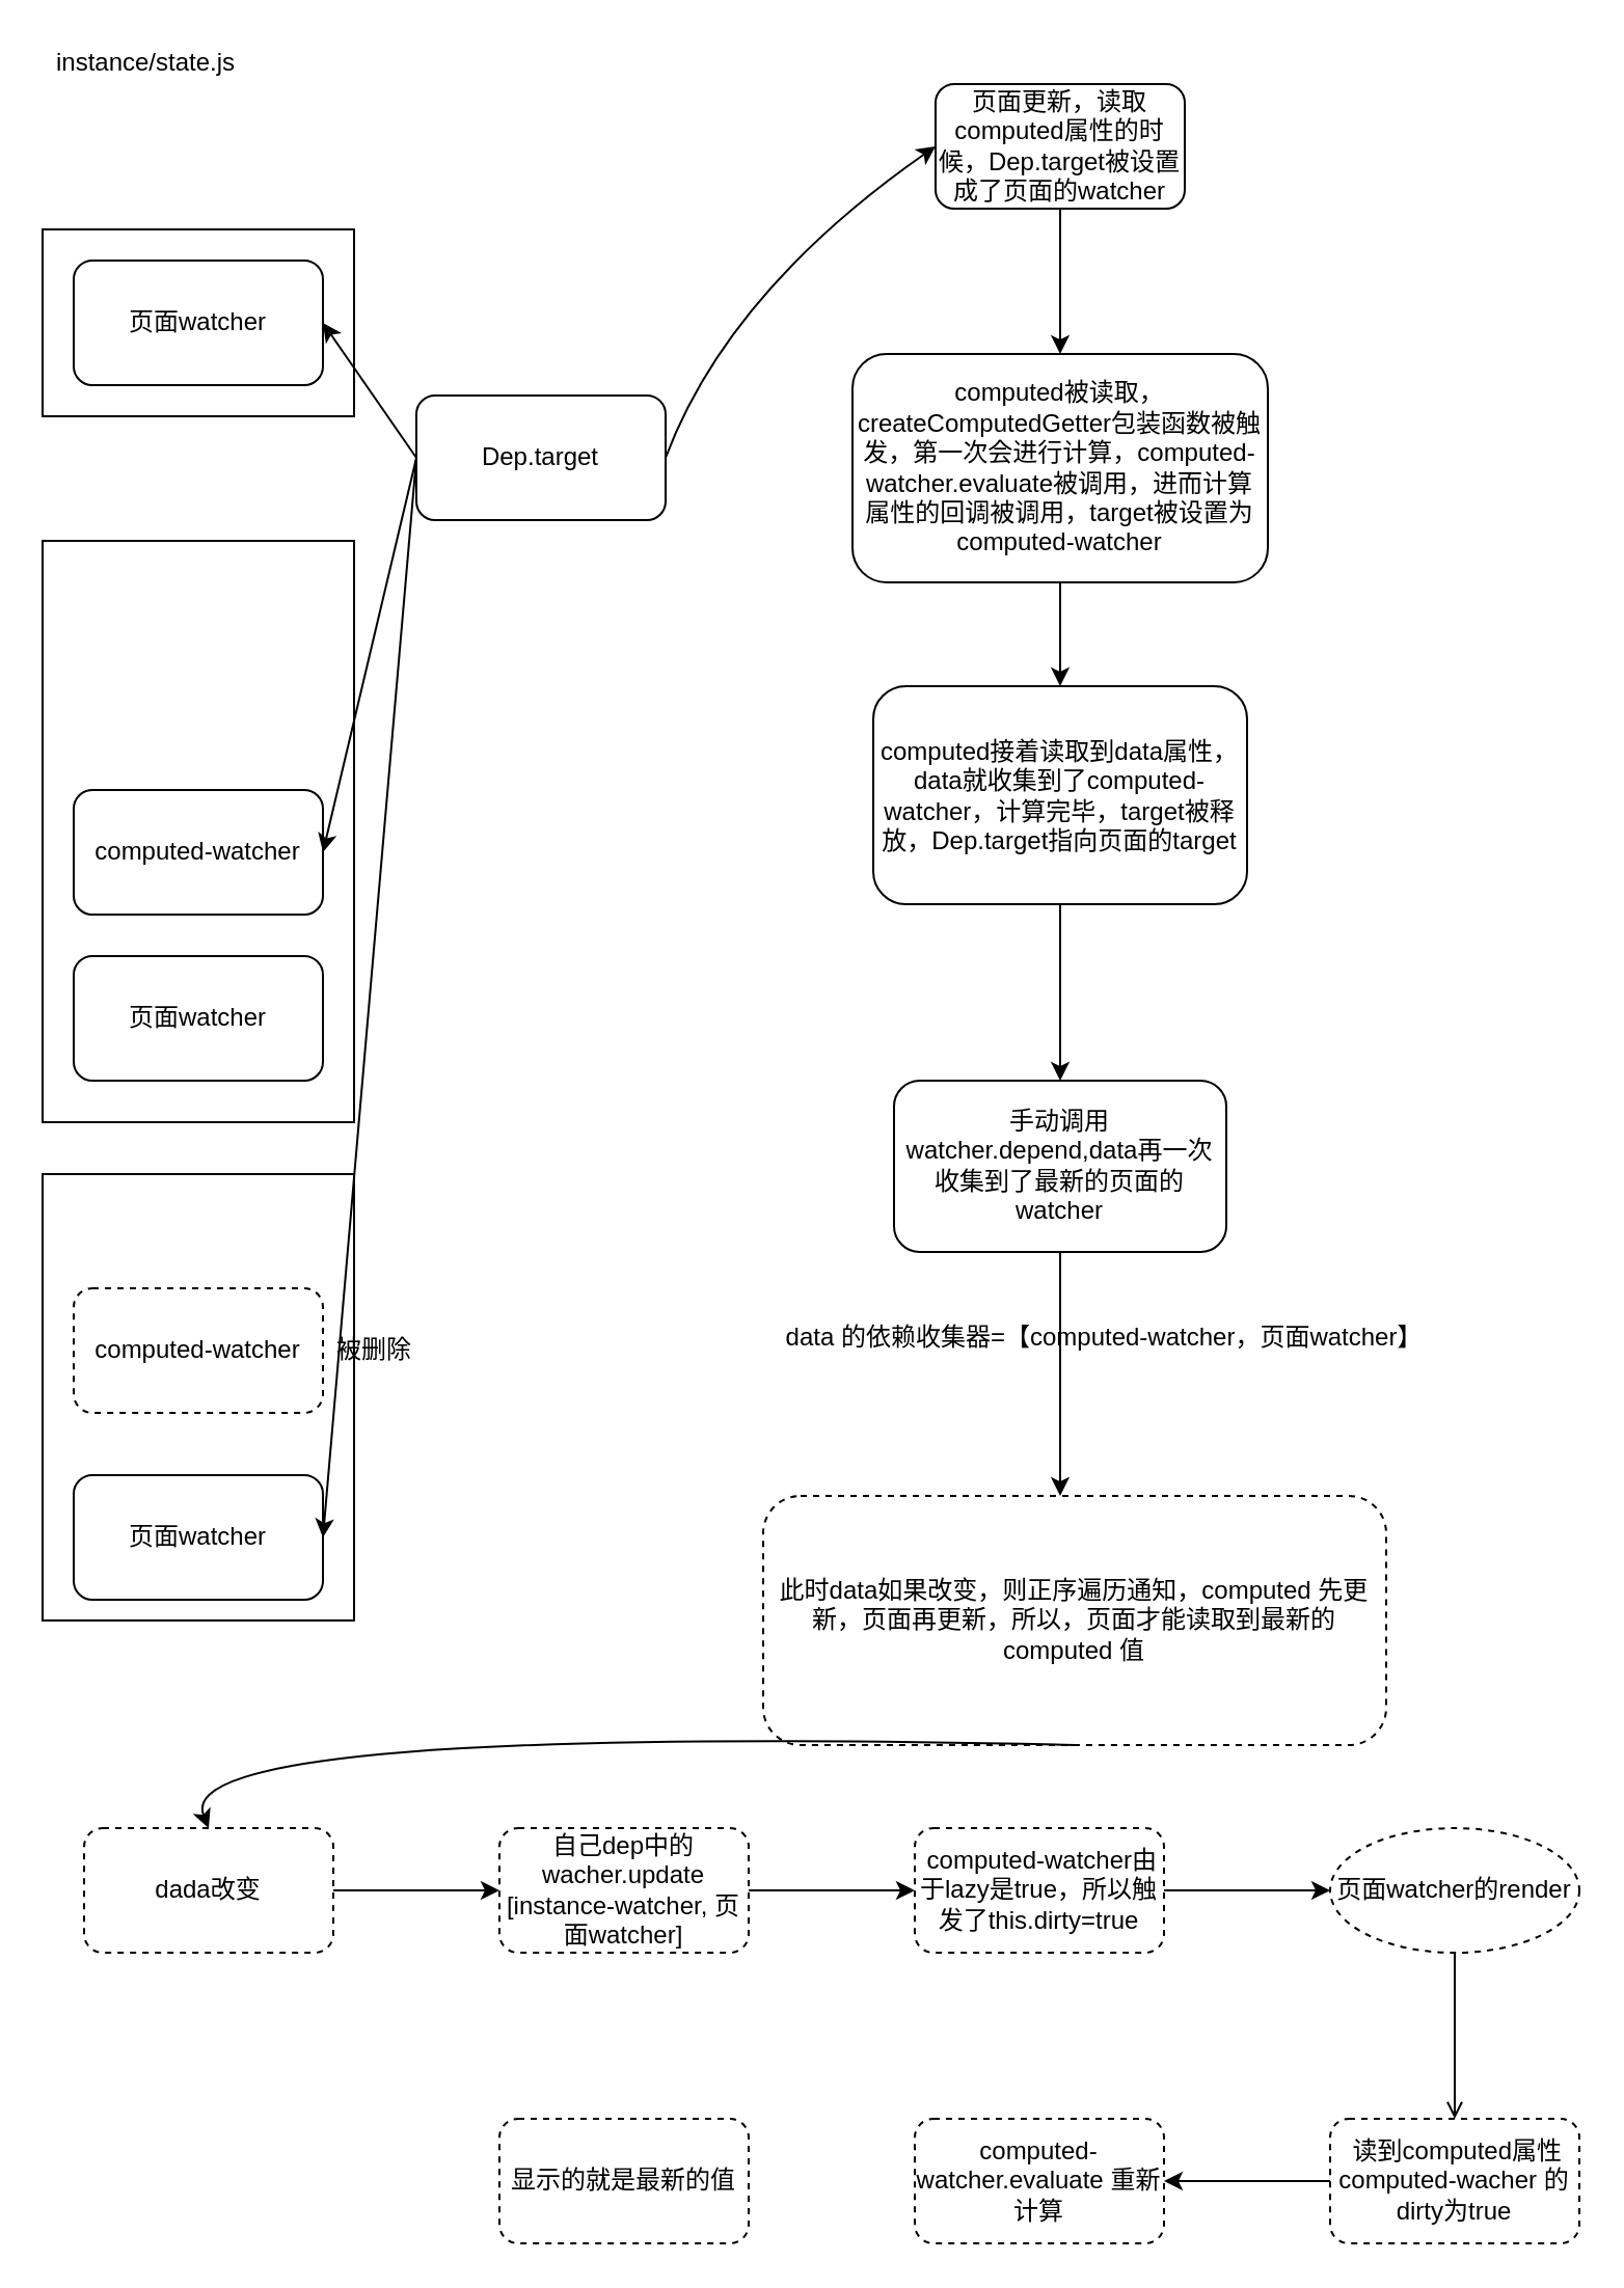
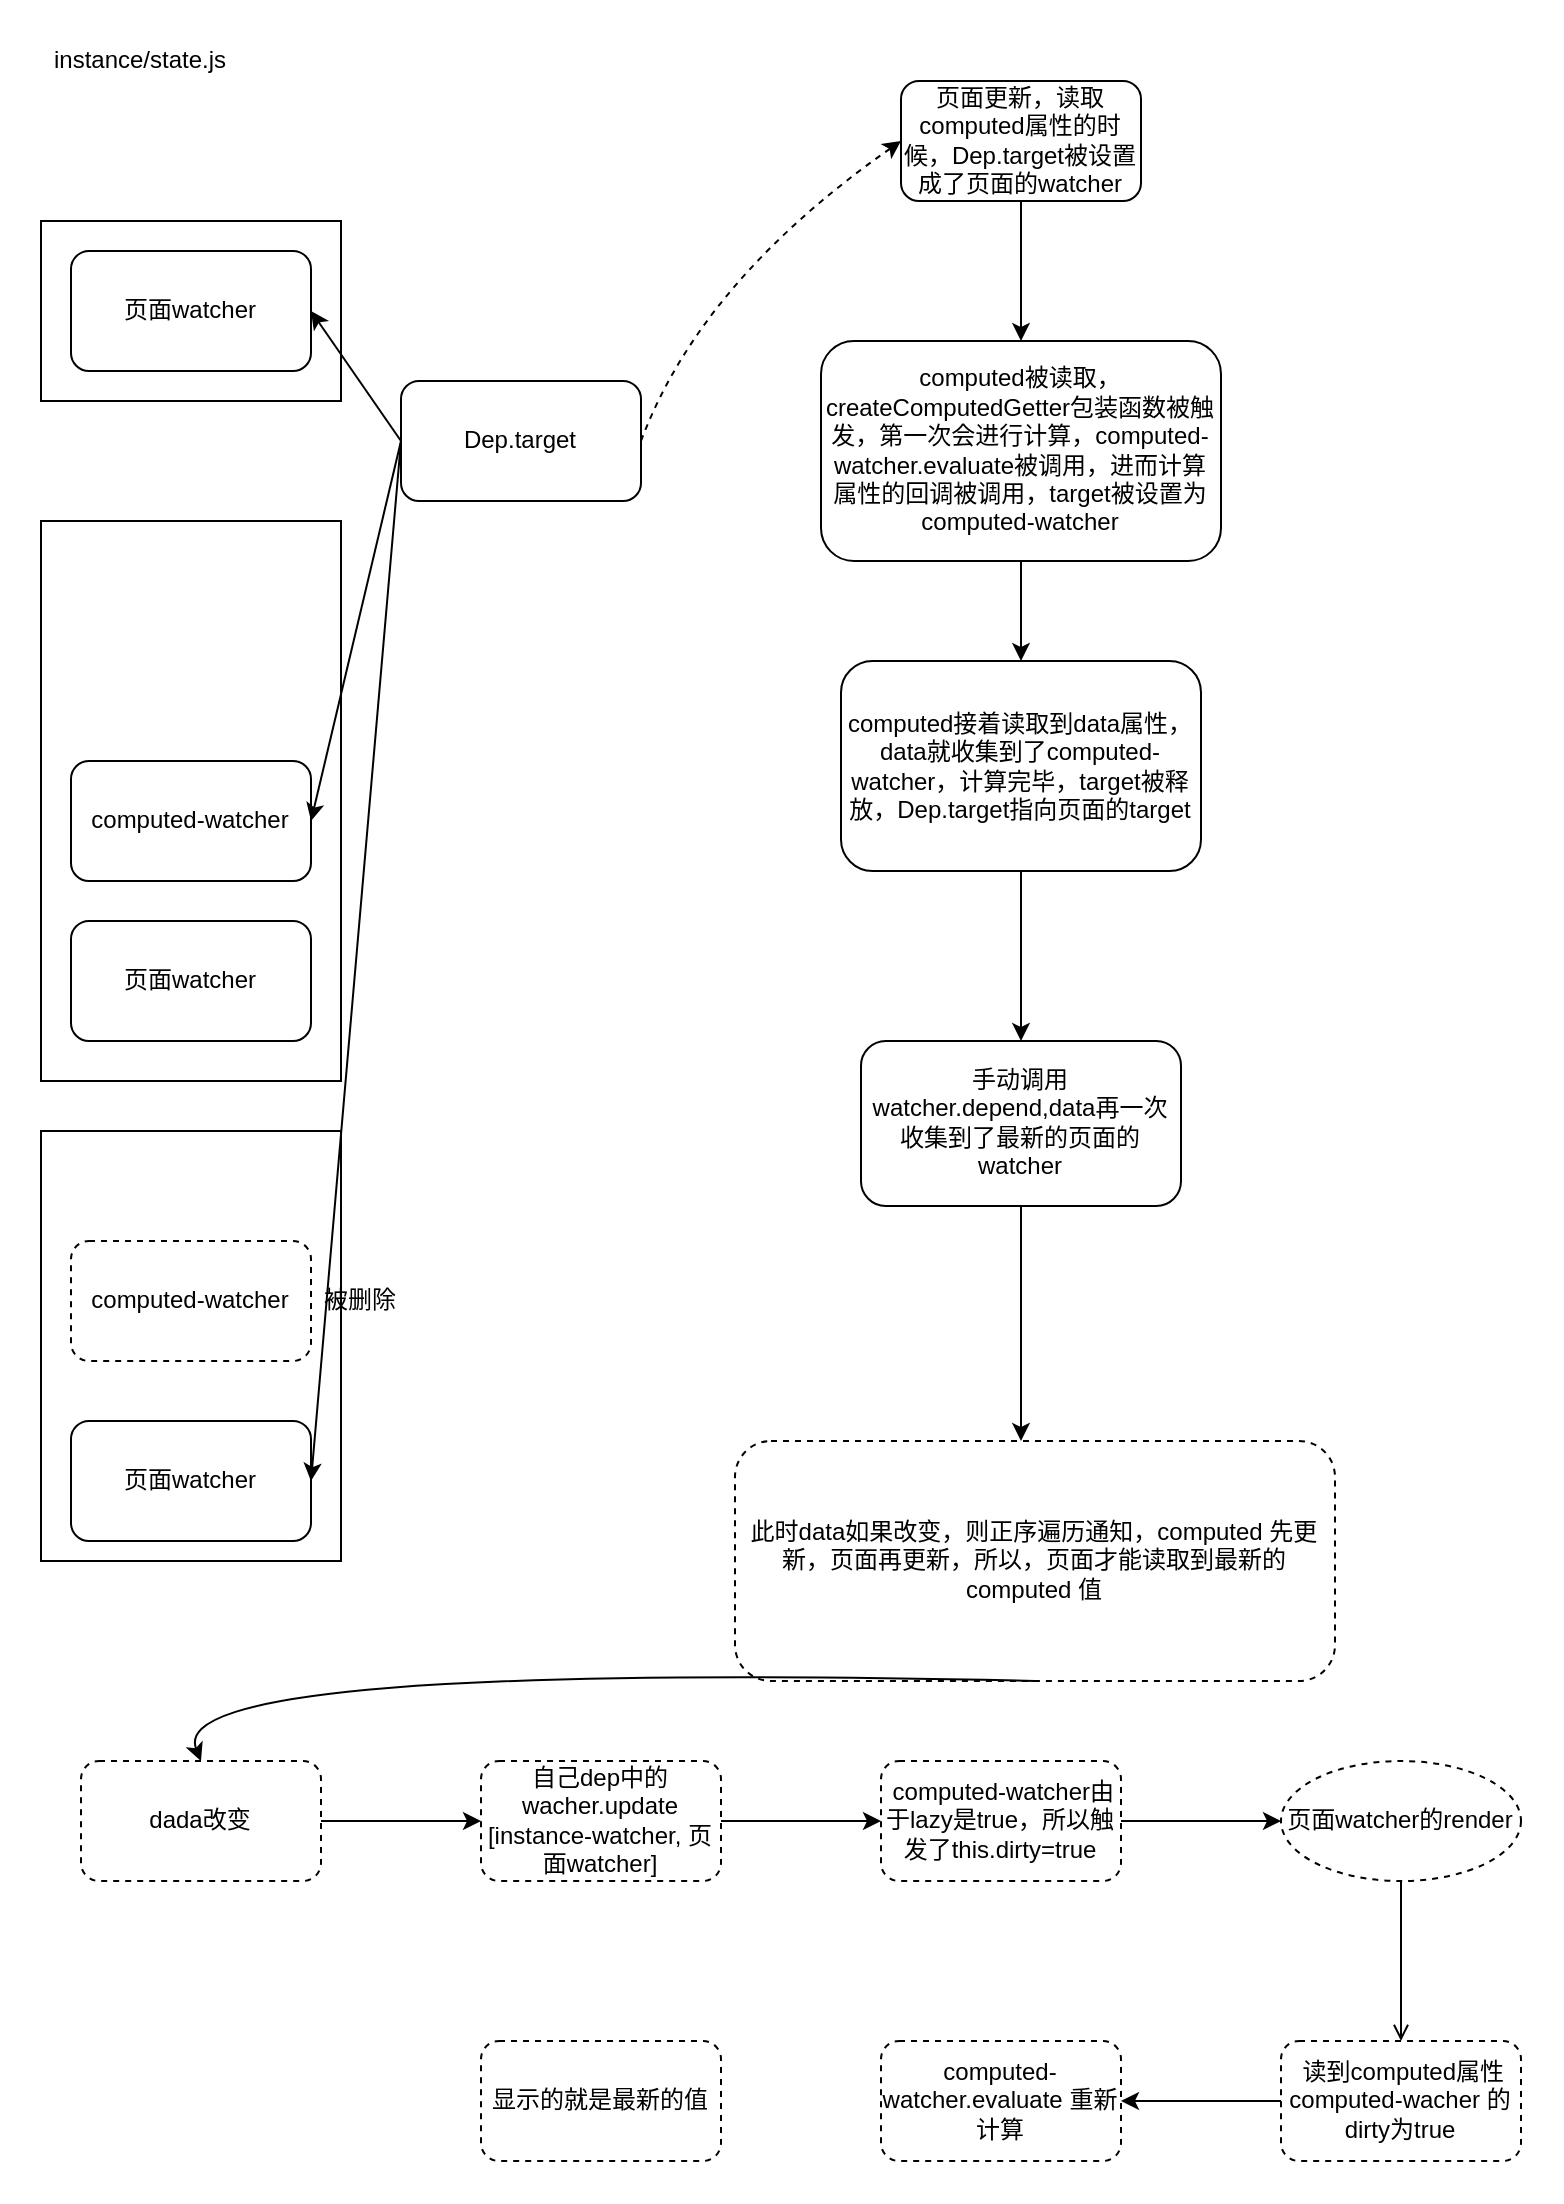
- <mxCell id="7" value="" style="curved=1;endArrow=classic;html=1;entryX=0;entryY=0.5;entryDx=0;entryDy=0;exitX=1;exitY=0.5;exitDx=0;exitDy=0;" edge="1" parent="1" source="4" target="3"><mxGeometry width="50" height="50" relative="1" as="geometry"><mxPoint x="200" y="400" as="sourcePoint" /><mxPoint x="310" y="340" as="targetPoint" /><Array as="points"><mxPoint x="350" y="140" /></Array></mxGeometry></mxCell>
+ <mxCell id="7" value="" style="curved=1;endArrow=classic;html=1;entryX=0;entryY=0.5;entryDx=0;entryDy=0;exitX=1;exitY=0.5;exitDx=0;exitDy=0;dashed=1;" edge="1" parent="1" source="4" target="3"><mxGeometry width="50" height="50" relative="1" as="geometry"><mxPoint x="200" y="400" as="sourcePoint" /><mxPoint x="310" y="340" as="targetPoint" /><Array as="points"><mxPoint x="350" y="140" /></Array></mxGeometry></mxCell>
- <mxCell id="25" value="data 的依赖收集器=【computed-watcher，页面watcher】" style="text;html=1;strokeColor=none;fillColor=none;align=center;verticalAlign=middle;whiteSpace=wrap;rounded=0;dashed=1;" vertex="1" parent="1"><mxGeometry x="367" y="634" width="329" height="20" as="geometry" /></mxCell>
